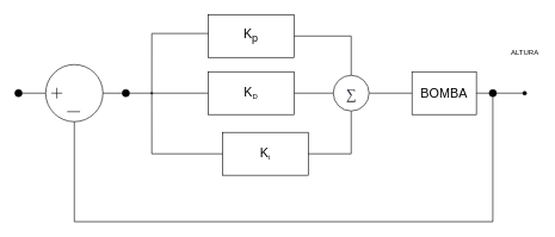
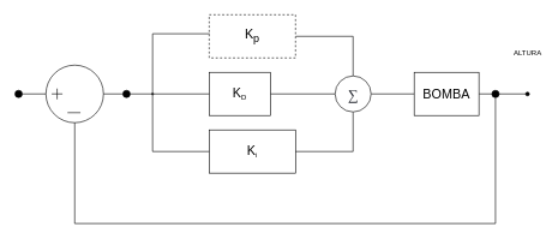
- <mxCell id="4" value="&lt;font style=&quot;font-size: 18px;&quot;&gt;K&lt;sub&gt;p&lt;/sub&gt;&lt;br&gt;&lt;/font&gt;" style="rounded=0;whiteSpace=wrap;html=1;" vertex="1" parent="1"><mxGeometry x="290" y="20" width="120" height="60" as="geometry" /></mxCell>
+ <mxCell id="4" value="&lt;font style=&quot;font-size: 18px;&quot;&gt;K&lt;sub&gt;p&lt;/sub&gt;&lt;br&gt;&lt;/font&gt;" style="rounded=0;whiteSpace=wrap;html=1;dashed=1;" vertex="1" parent="1"><mxGeometry x="290" y="20" width="120" height="60" as="geometry" /></mxCell>
- <mxCell id="6" value="&lt;span style=&quot;font-size: 18px;&quot;&gt;K&lt;/span&gt;&lt;sub&gt;D&lt;/sub&gt;" style="rounded=0;whiteSpace=wrap;html=1;" vertex="1" parent="1"><mxGeometry x="290" y="100" width="120" height="60" as="geometry" /></mxCell>
+ <mxCell id="6" value="&lt;span style=&quot;font-size: 18px;&quot;&gt;K&lt;/span&gt;&lt;sub&gt;D&lt;/sub&gt;" style="rounded=0;whiteSpace=wrap;html=1;" vertex="1" parent="1"><mxGeometry x="290" y="100" width="85" height="60" as="geometry" /></mxCell>
- <mxCell id="7" value="&lt;span style=&quot;font-size: 18px;&quot;&gt;K&lt;/span&gt;&lt;sub&gt;i&lt;/sub&gt;" style="rounded=0;whiteSpace=wrap;html=1;" vertex="1" parent="1"><mxGeometry x="310" y="185" width="120" height="60" as="geometry" /></mxCell>
+ <mxCell id="7" value="&lt;span style=&quot;font-size: 18px;&quot;&gt;K&lt;/span&gt;&lt;sub&gt;i&lt;/sub&gt;" style="rounded=0;whiteSpace=wrap;html=1;" vertex="1" parent="1"><mxGeometry x="290" y="180" width="120" height="60" as="geometry" /></mxCell>
